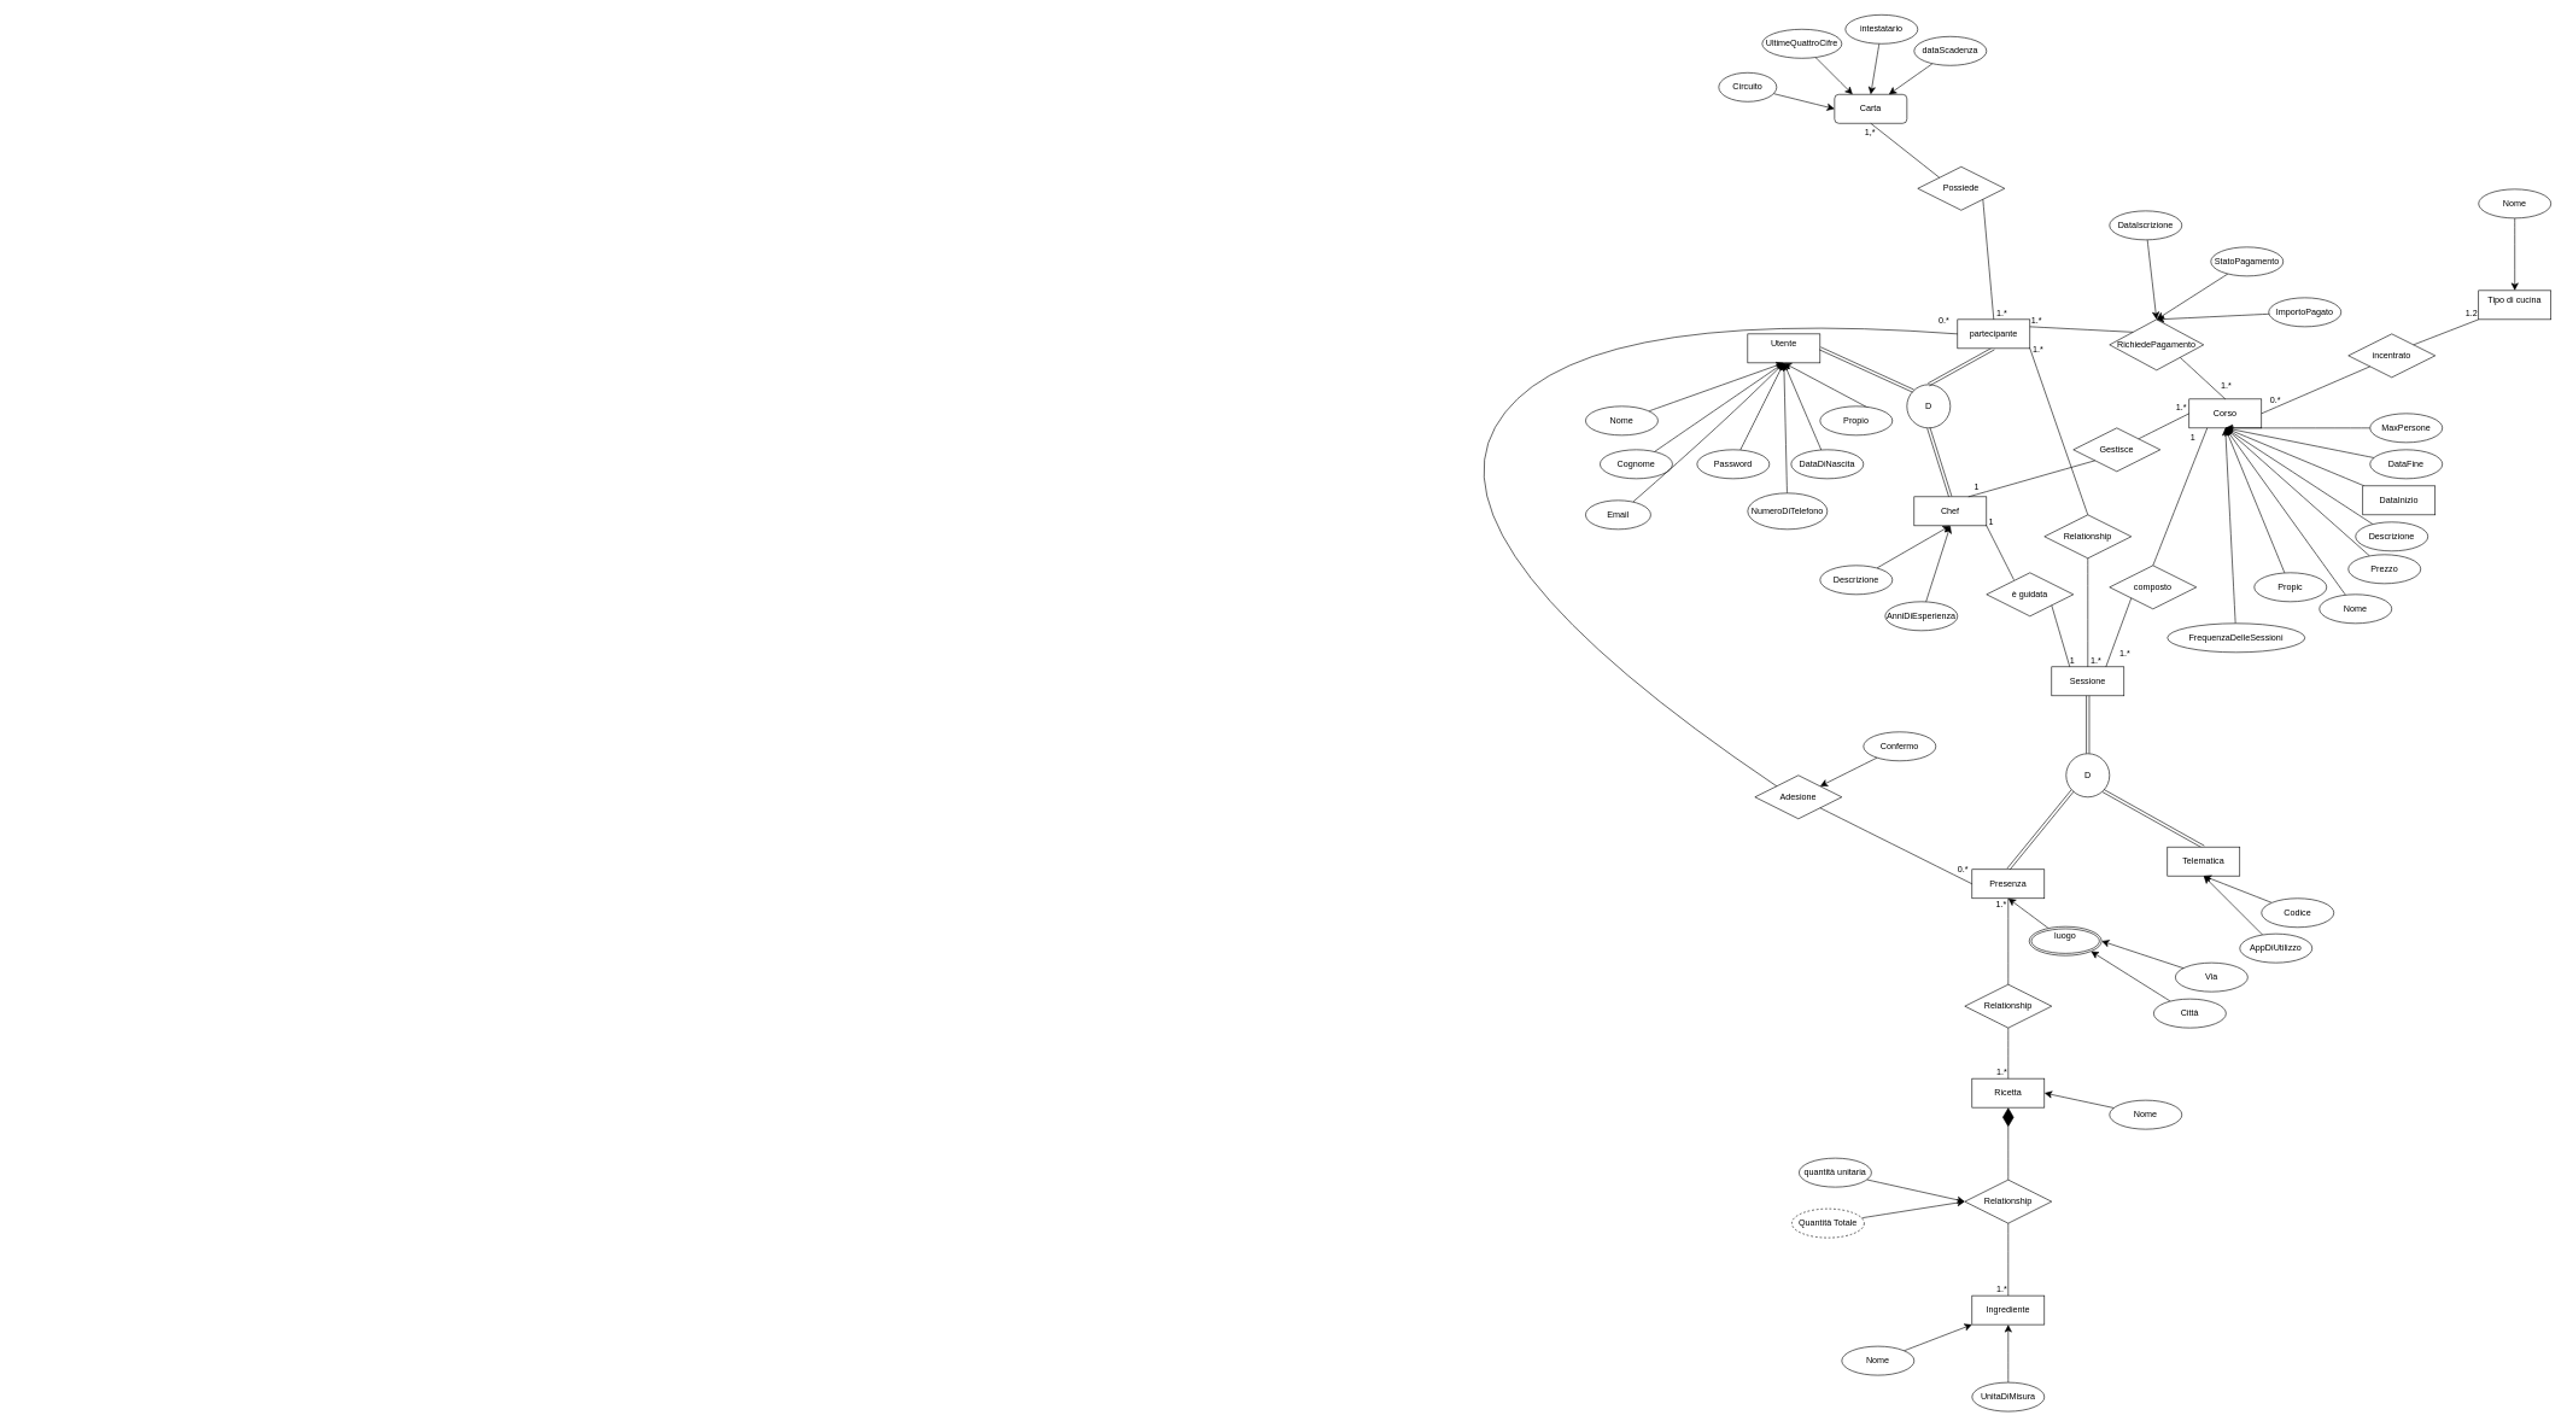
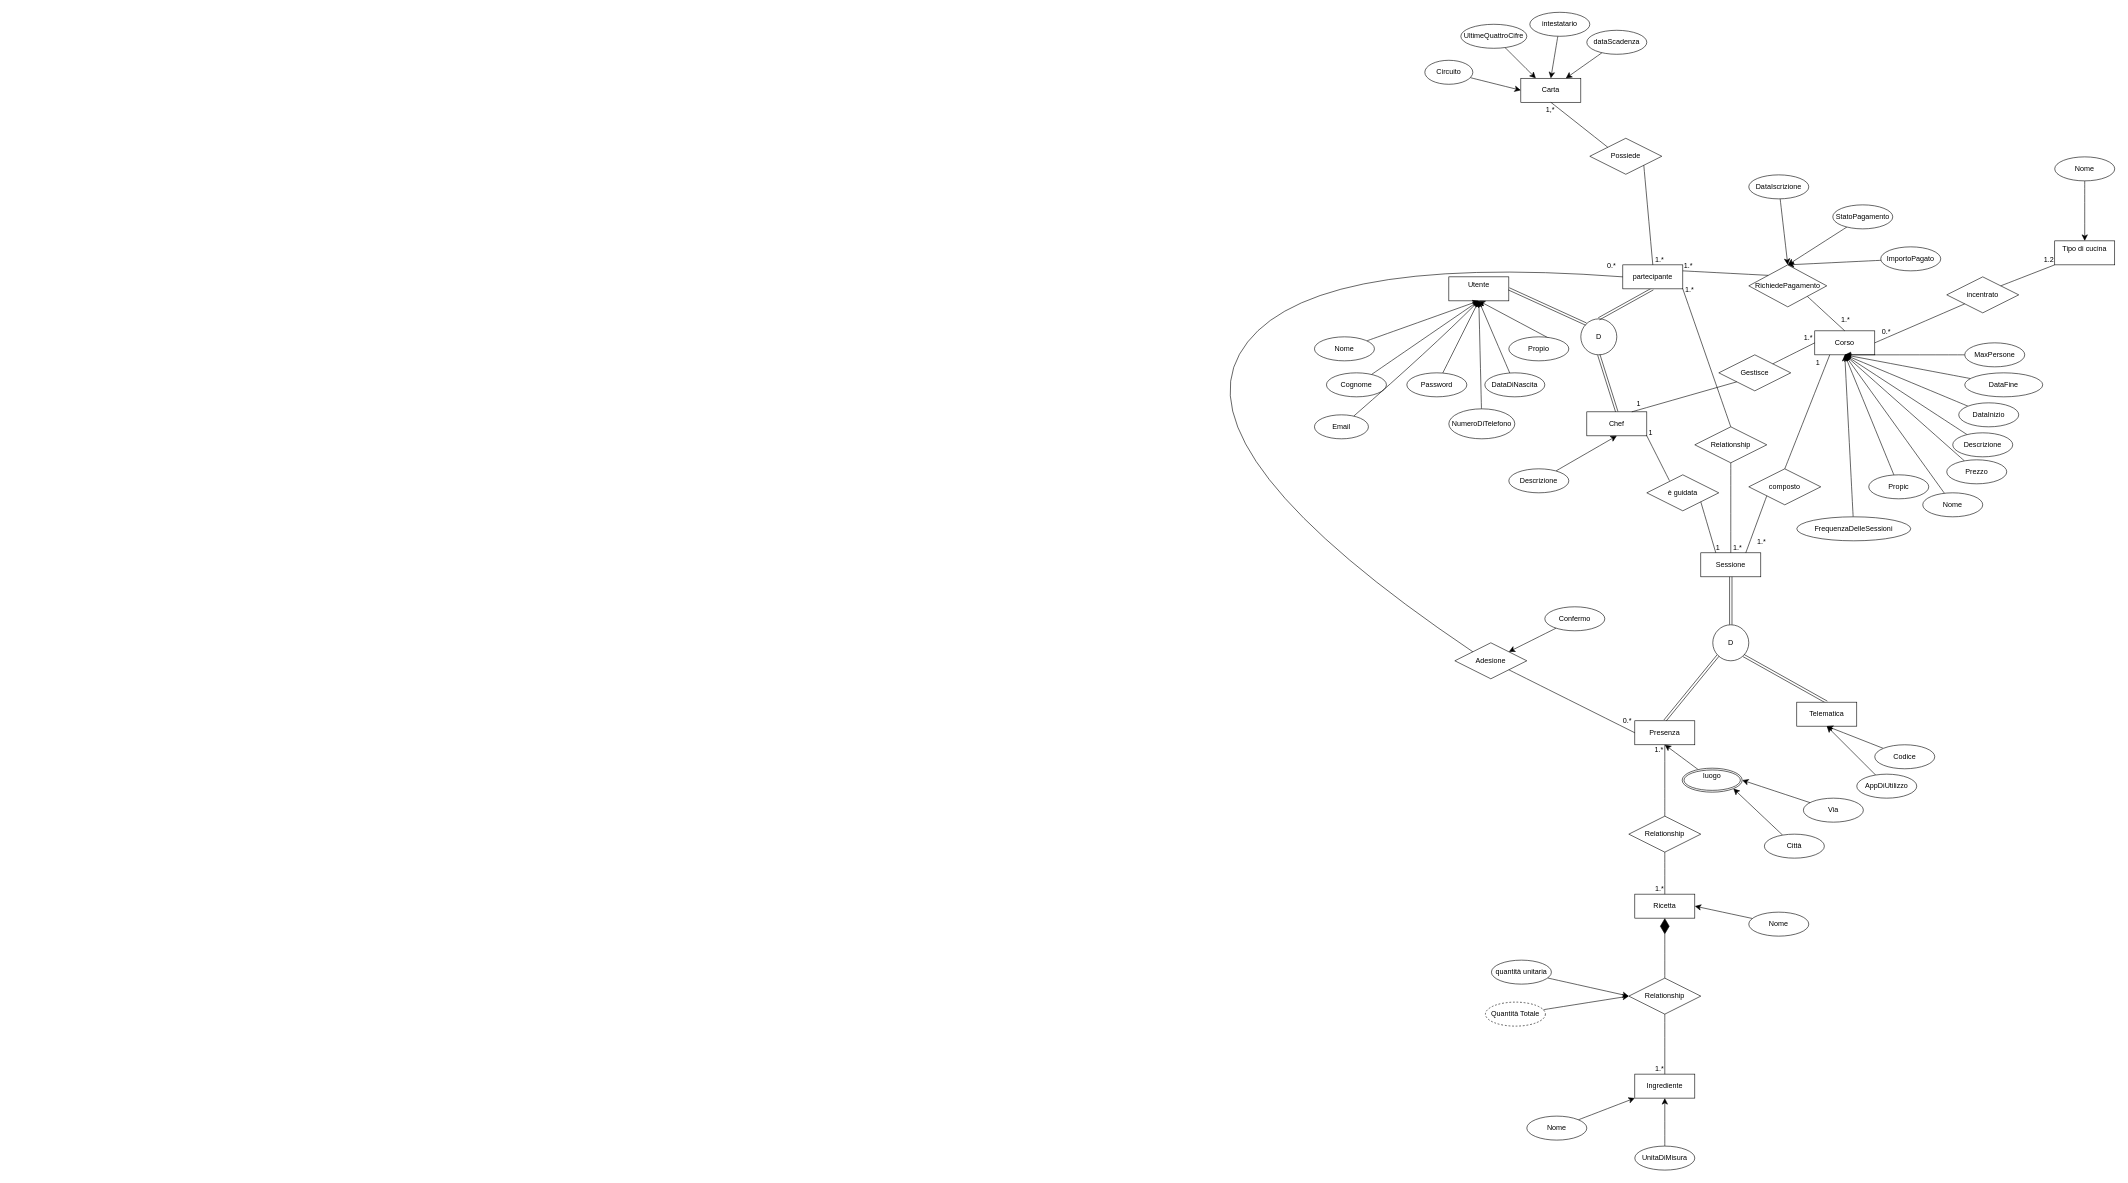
- <mxCell id="2" value="Carta" style="whiteSpace=wrap;html=1;align=center;rounded=1;" vertex="1" parent="1"><mxGeometry x="2534" y="130" width="100" height="40" as="geometry" /></mxCell>
+ <mxCell id="2" value="Carta" style="whiteSpace=wrap;html=1;align=center;" vertex="1" parent="1"><mxGeometry x="2534" y="130" width="100" height="40" as="geometry" /></mxCell>
- <mxCell id="56" value="DataFine" style="ellipse;whiteSpace=wrap;html=1;align=center;" vertex="1" parent="1"><mxGeometry x="3274" y="621" width="100" height="40" as="geometry" /></mxCell>
+ <mxCell id="56" value="DataFine" style="ellipse;whiteSpace=wrap;html=1;align=center;" vertex="1" parent="1"><mxGeometry x="3274" y="621" width="130" height="40" as="geometry" /></mxCell>
- <mxCell id="54" value="DataInizio" style="whiteSpace=wrap;html=1;align=center;rounded=0;" vertex="1" parent="1"><mxGeometry x="3264" y="671" width="100" height="40" as="geometry" /></mxCell>
+ <mxCell id="54" value="DataInizio" style="ellipse;whiteSpace=wrap;html=1;align=center;" vertex="1" parent="1"><mxGeometry x="3264" y="671" width="100" height="40" as="geometry" /></mxCell>
- <mxCell id="40" style="edgeStyle=none;curved=1;rounded=0;orthogonalLoop=1;jettySize=auto;html=1;entryX=0.5;entryY=1;entryDx=0;entryDy=0;fontSize=12;startSize=8;endSize=8;" edge="1" parent="1" source="41" target="32"><mxGeometry relative="1" as="geometry" /></mxCell>
- <mxCell id="41" value="AnniDiEsperienza" style="ellipse;whiteSpace=wrap;html=1;align=center;" vertex="1" parent="1"><mxGeometry x="2604" y="831" width="100" height="40" as="geometry" /></mxCell>
- <mxCell id="131" value="Città" style="ellipse;whiteSpace=wrap;html=1;align=center;" vertex="1" parent="1"><mxGeometry x="2975" y="1380" width="100" height="40" as="geometry" /></mxCell>
+ <mxCell id="131" value="Città" style="ellipse;whiteSpace=wrap;html=1;align=center;" vertex="1" parent="1"><mxGeometry x="2940" y="1390" width="100" height="40" as="geometry" /></mxCell>
